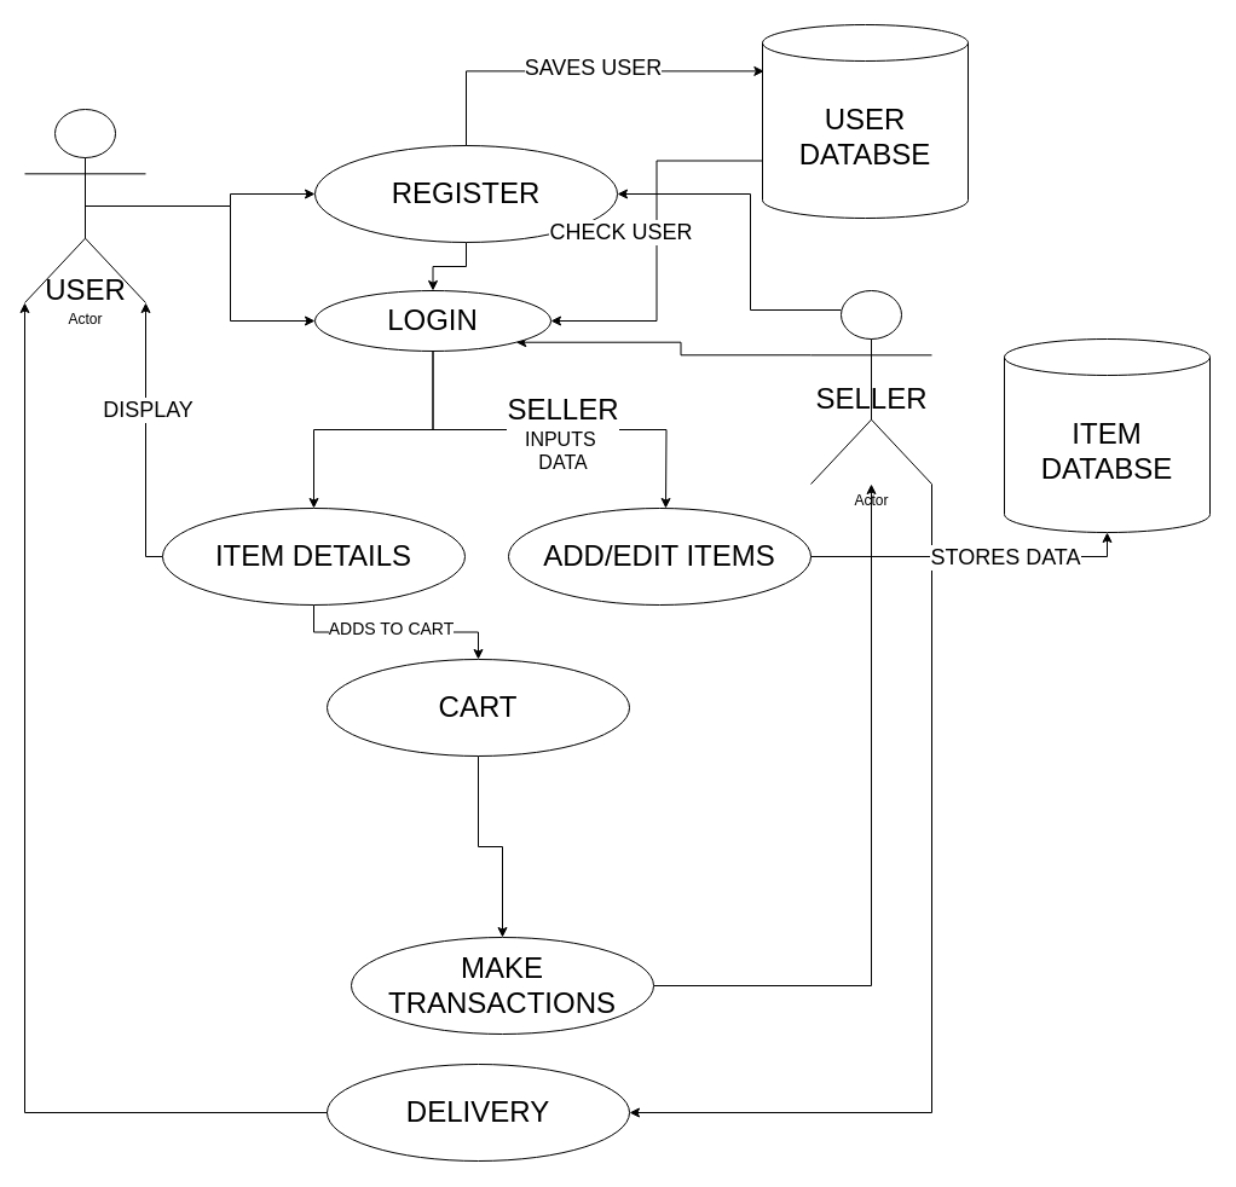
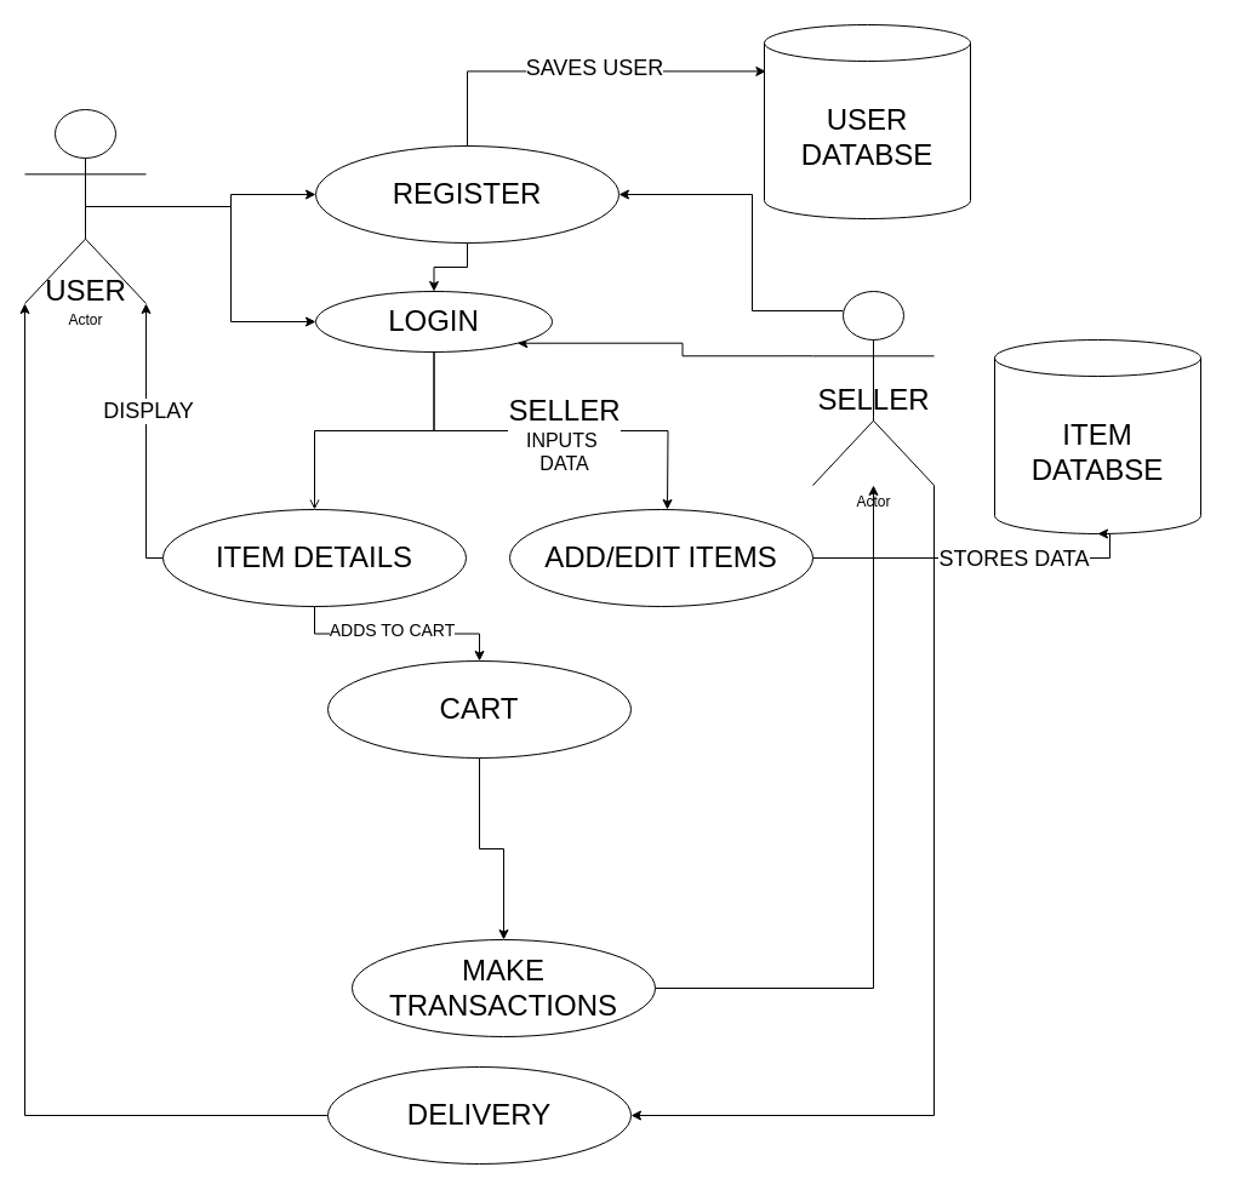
- <mxCell id="15" style="edgeStyle=orthogonalEdgeStyle;rounded=0;orthogonalLoop=1;jettySize=auto;html=1;exitX=0;exitY=0;exitDx=0;exitDy=112.5;exitPerimeter=0;entryX=1;entryY=0.5;entryDx=0;entryDy=0;movable=0;resizable=0;rotatable=0;deletable=0;editable=0;locked=1;connectable=0;" parent="1" source="17" target="14" edge="1"><mxGeometry relative="1" as="geometry" /></mxCell>
- <mxCell id="16" value="&lt;font style=&quot;font-size: 18px;&quot;&gt;CHECK USER&lt;/font&gt;" style="edgeLabel;html=1;align=center;verticalAlign=middle;resizable=0;points=[];movable=0;rotatable=0;deletable=0;editable=0;locked=1;connectable=0;" parent="15" vertex="1" connectable="0"><mxGeometry x="-0.022" y="1" relative="1" as="geometry"><mxPoint x="-31" y="-4" as="offset" /></mxGeometry></mxCell>
- <mxCell id="26" value="&lt;font style=&quot;font-size: 24px;&quot;&gt;ITEM DATABSE&lt;/font&gt;" style="shape=cylinder3;whiteSpace=wrap;html=1;boundedLbl=1;backgroundOutline=1;size=15;movable=0;resizable=0;rotatable=0;deletable=0;editable=0;locked=1;connectable=0;" parent="1" vertex="1"><mxGeometry x="830" y="280" width="170" height="160" as="geometry" /></mxCell>
+ <mxCell id="26" value="&lt;font style=&quot;font-size: 24px;&quot;&gt;ITEM DATABSE&lt;/font&gt;" style="shape=cylinder3;whiteSpace=wrap;html=1;boundedLbl=1;backgroundOutline=1;size=15;movable=0;resizable=0;rotatable=0;deletable=0;editable=0;locked=1;connectable=0;" parent="1" vertex="1"><mxGeometry x="820" y="280" width="170" height="160" as="geometry" /></mxCell>
- <mxCell id="11" value="" style="edgeStyle=orthogonalEdgeStyle;rounded=0;orthogonalLoop=1;jettySize=auto;html=1;movable=0;resizable=0;rotatable=0;deletable=0;editable=0;locked=1;connectable=0;" parent="1" source="14" target="24" edge="1"><mxGeometry relative="1" as="geometry" /></mxCell>
+ <mxCell id="11" value="" style="edgeStyle=orthogonalEdgeStyle;rounded=0;orthogonalLoop=1;jettySize=auto;html=1;movable=0;resizable=0;rotatable=0;deletable=0;editable=0;locked=1;connectable=0;endArrow=open;" parent="1" source="14" target="24" edge="1"><mxGeometry relative="1" as="geometry" /></mxCell>
